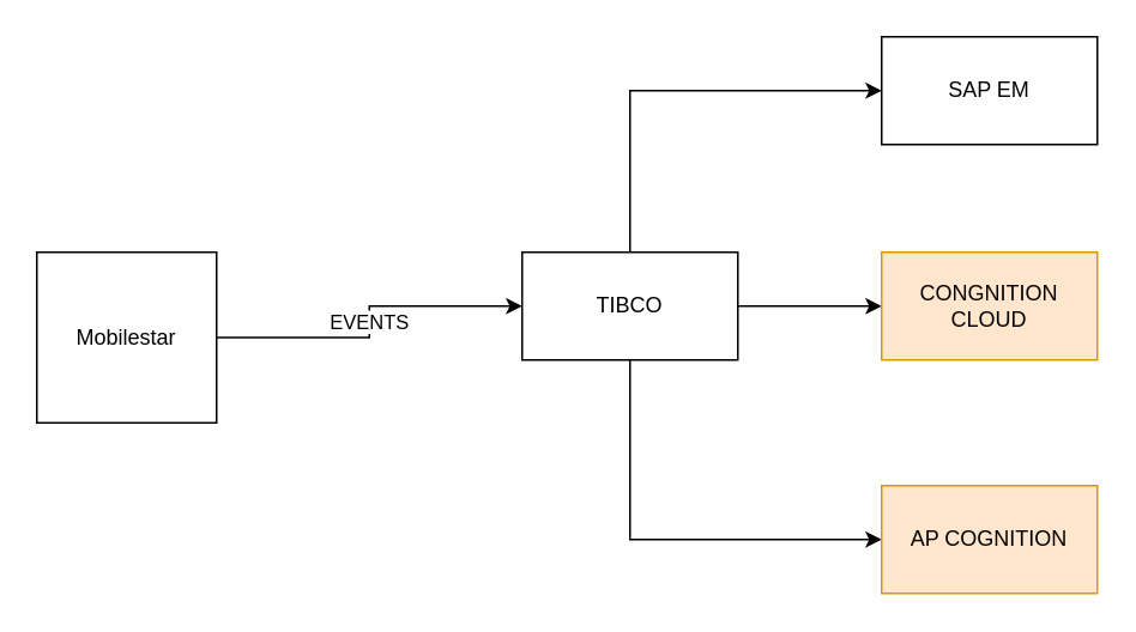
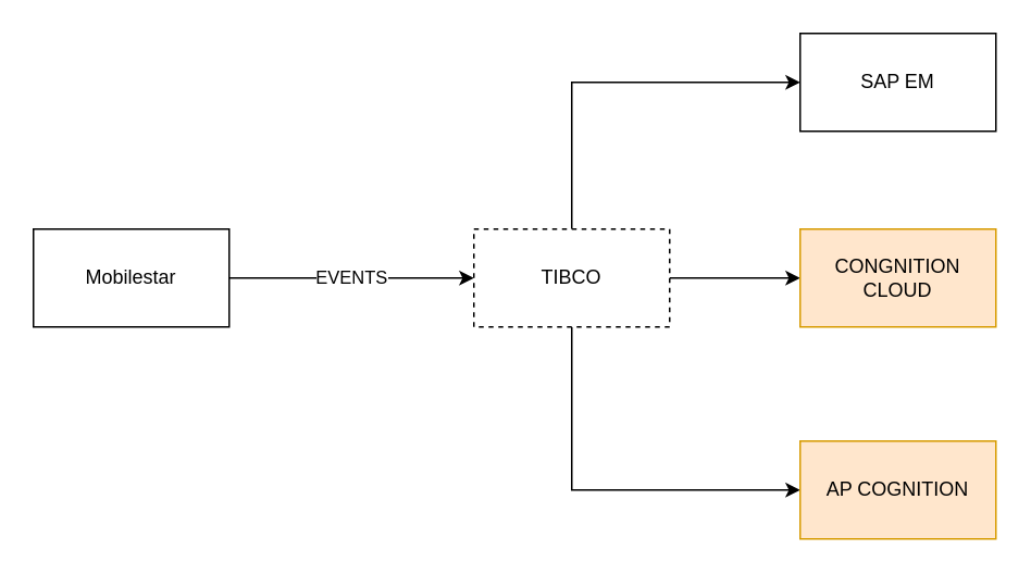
- <mxCell id="7" value="TIBCO" style="whiteSpace=wrap;html=1;rounded=0;" vertex="1" parent="1"><mxGeometry x="290" y="140" width="120" height="60" as="geometry" /></mxCell>
+ <mxCell id="7" value="TIBCO" style="whiteSpace=wrap;html=1;rounded=0;dashed=1;" vertex="1" parent="1"><mxGeometry x="290" y="140" width="120" height="60" as="geometry" /></mxCell>
- <mxCell id="3" value="Mobilestar" style="rounded=0;whiteSpace=wrap;html=1;" vertex="1" parent="1"><mxGeometry x="20" y="140" width="100" height="95" as="geometry" /></mxCell>
+ <mxCell id="3" value="Mobilestar" style="rounded=0;whiteSpace=wrap;html=1;" vertex="1" parent="1"><mxGeometry x="20" y="140" width="120" height="60" as="geometry" /></mxCell>
